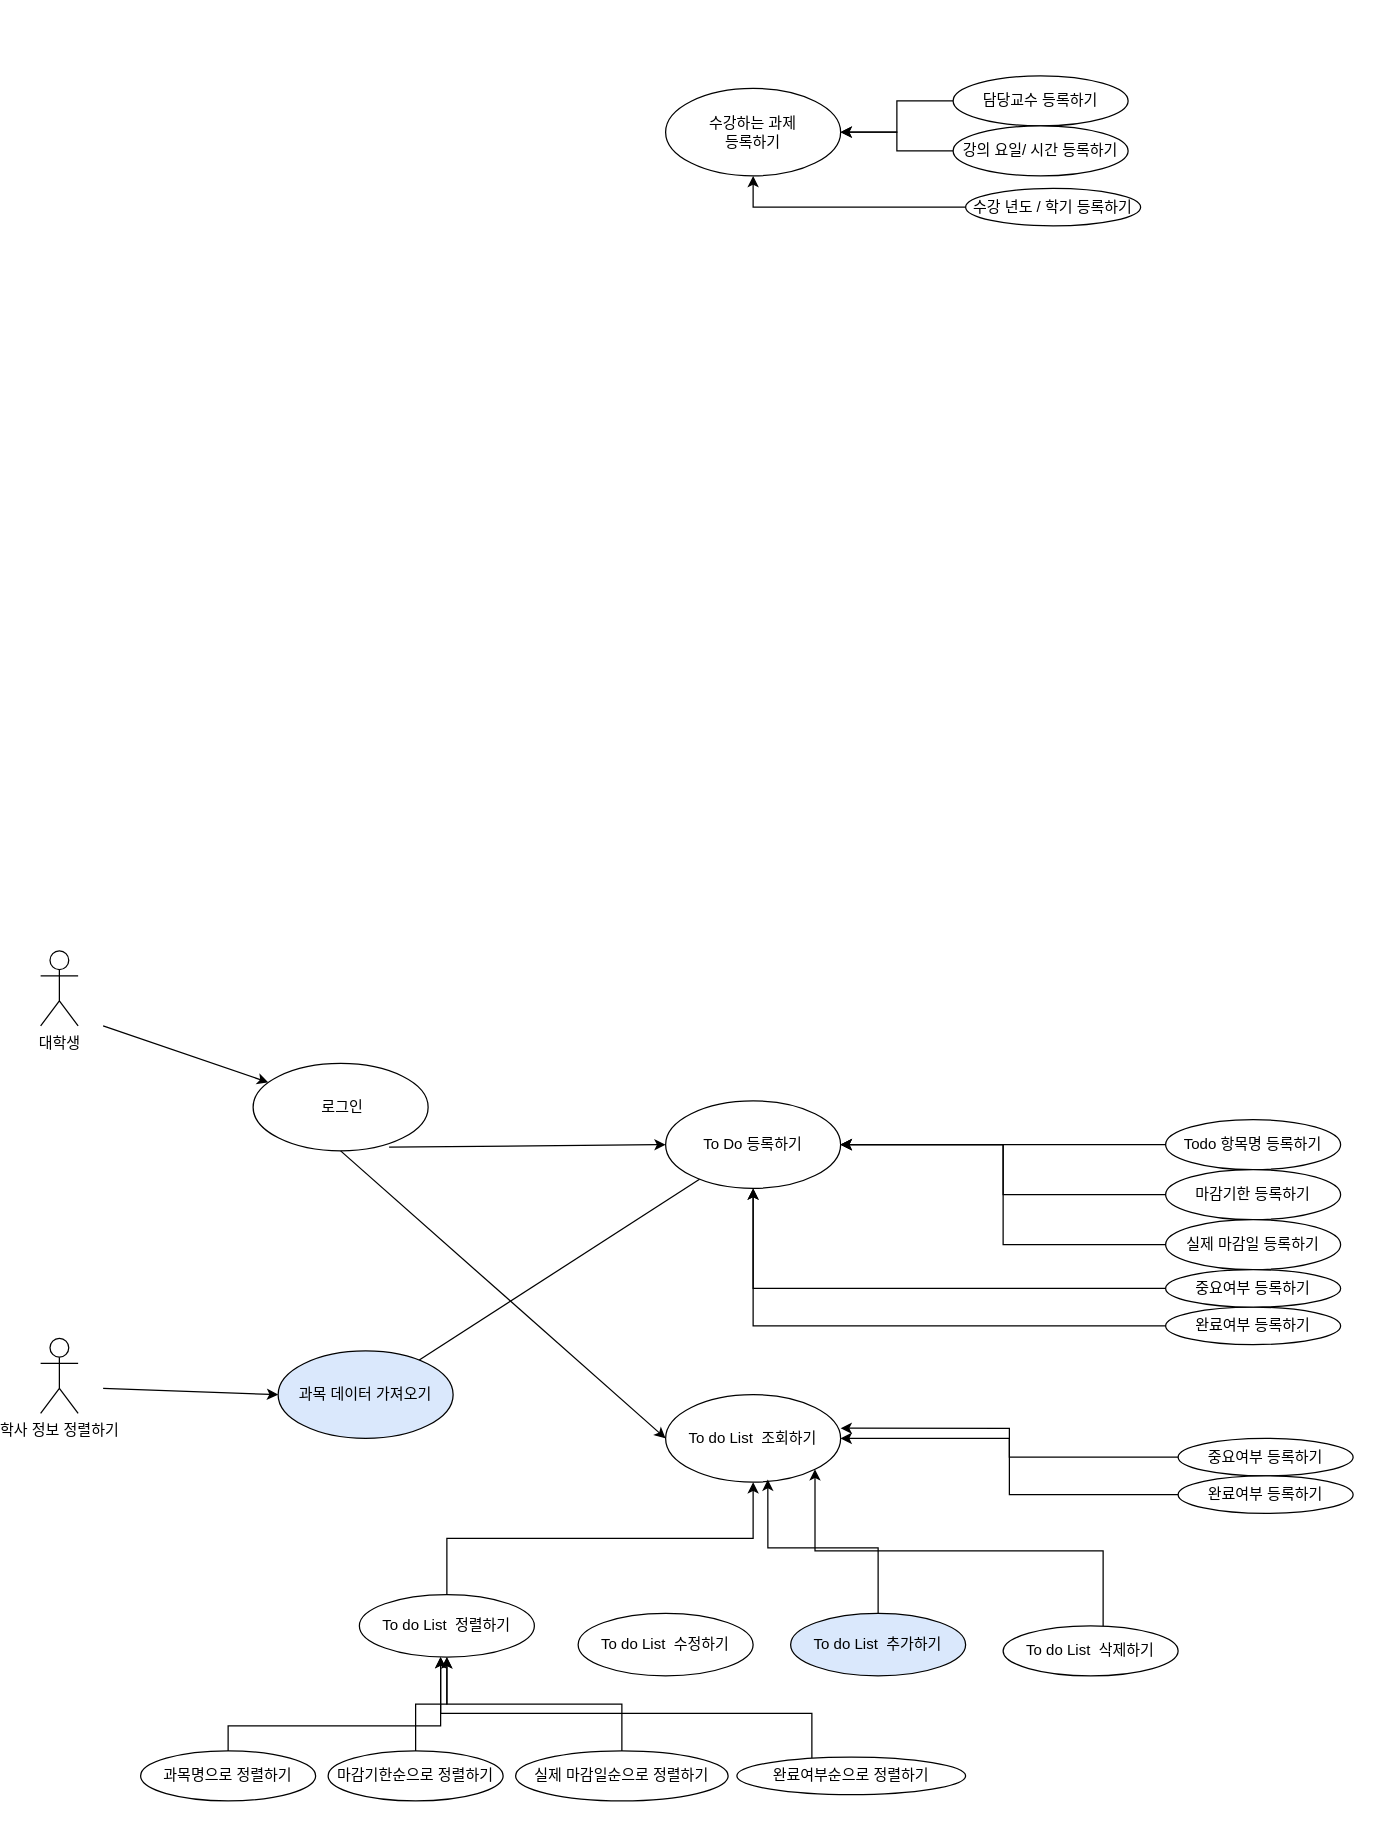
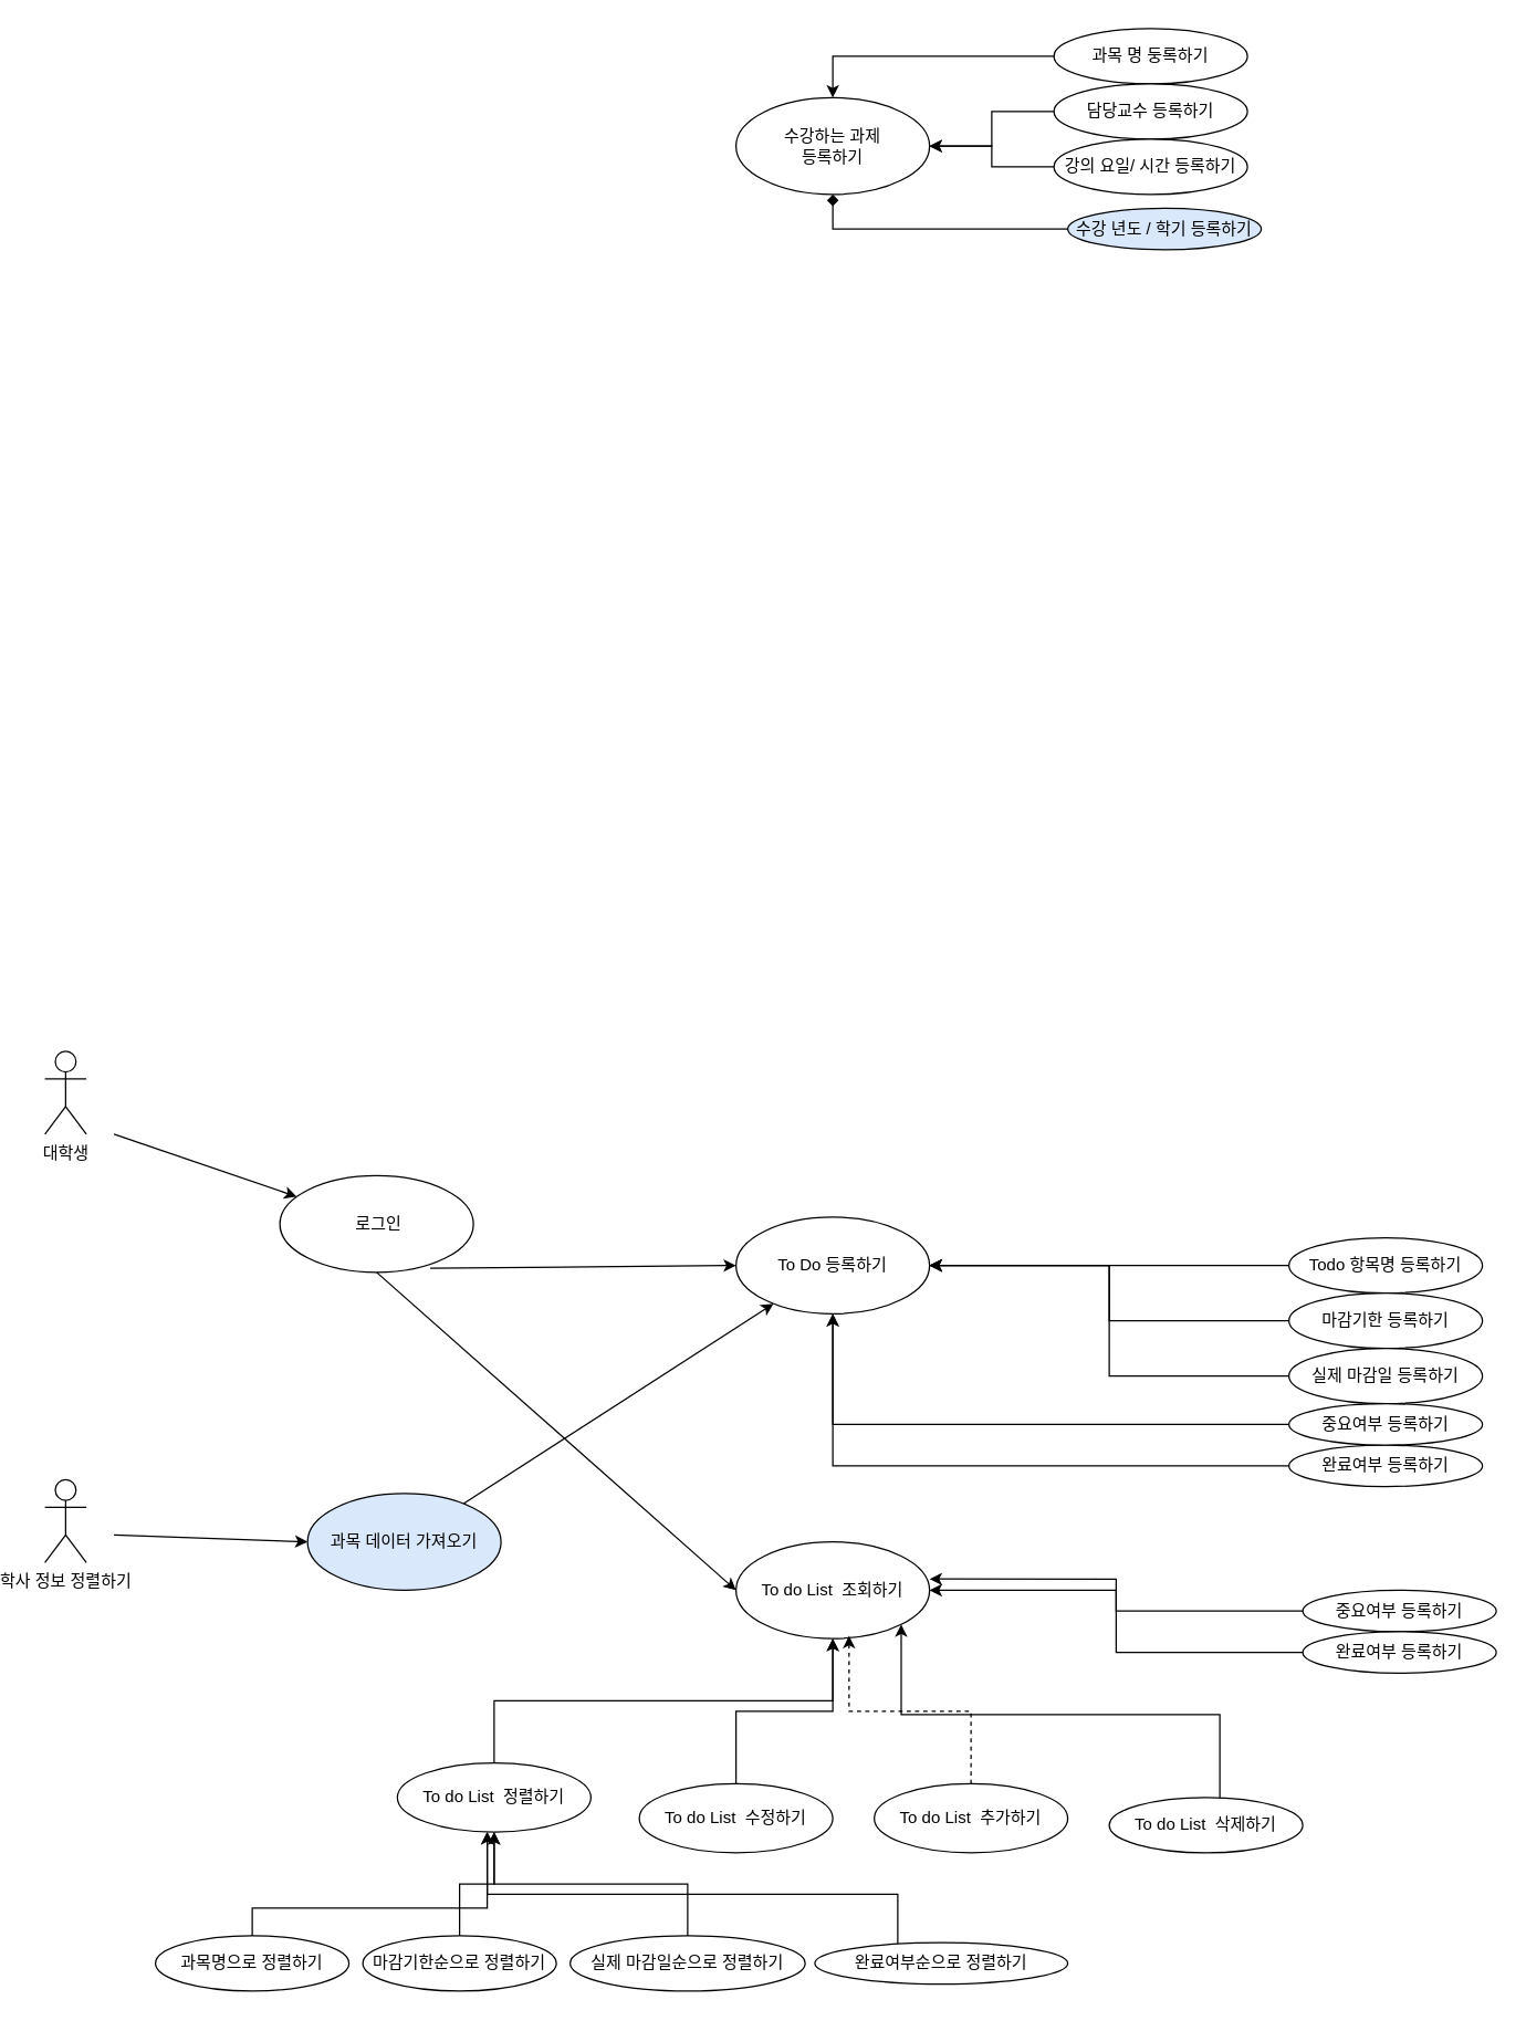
+ <mxCell id="11" style="edgeStyle=orthogonalEdgeStyle;rounded=0;orthogonalLoop=1;jettySize=auto;html=1;" edge="1" parent="1" source="12" target="6"><mxGeometry relative="1" as="geometry" /></mxCell>
+ <mxCell id="12" value="과목 명 둥록하기" style="ellipse;whiteSpace=wrap;html=1;" vertex="1" parent="1"><mxGeometry x="750" y="20" width="140" height="40" as="geometry" /></mxCell>
- <mxCell id="17" style="edgeStyle=orthogonalEdgeStyle;rounded=0;orthogonalLoop=1;jettySize=auto;html=1;" edge="1" parent="1" source="18" target="6"><mxGeometry relative="1" as="geometry" /></mxCell>
+ <mxCell id="17" style="edgeStyle=orthogonalEdgeStyle;rounded=0;orthogonalLoop=1;jettySize=auto;html=1;endArrow=diamond;" edge="1" parent="1" source="18" target="6"><mxGeometry relative="1" as="geometry" /></mxCell>
- <mxCell id="18" value="수강 년도 / 학기 등록하기" style="ellipse;whiteSpace=wrap;html=1;" vertex="1" parent="1"><mxGeometry x="760" y="150" width="140" height="30" as="geometry" /></mxCell>
+ <mxCell id="18" value="수강 년도 / 학기 등록하기" style="ellipse;whiteSpace=wrap;html=1;fillColor=#dae8fc;" vertex="1" parent="1"><mxGeometry x="760" y="150" width="140" height="30" as="geometry" /></mxCell>
- <mxCell id="29" value="" style="endArrow=none;html=1;rounded=0;" edge="1" parent="1" source="27" target="7"><mxGeometry width="50" height="50" relative="1" as="geometry"><mxPoint x="350" y="1110" as="sourcePoint" /><mxPoint x="490" y="1115" as="targetPoint" /></mxGeometry></mxCell>
+ <mxCell id="29" value="" style="endArrow=classic;html=1;rounded=0;" edge="1" parent="1" source="27" target="7"><mxGeometry width="50" height="50" relative="1" as="geometry"><mxPoint x="350" y="1110" as="sourcePoint" /><mxPoint x="490" y="1115" as="targetPoint" /></mxGeometry></mxCell>
- <mxCell id="41" style="edgeStyle=orthogonalEdgeStyle;rounded=0;orthogonalLoop=1;jettySize=auto;html=1;entryX=0.584;entryY=0.971;entryDx=0;entryDy=0;entryPerimeter=0;" edge="1" parent="1" source="38" target="8"><mxGeometry relative="1" as="geometry" /></mxCell>
+ <mxCell id="41" style="edgeStyle=orthogonalEdgeStyle;rounded=0;orthogonalLoop=1;jettySize=auto;html=1;entryX=0.584;entryY=0.971;entryDx=0;entryDy=0;entryPerimeter=0;dashed=1;" edge="1" parent="1" source="38" target="8"><mxGeometry relative="1" as="geometry" /></mxCell>
+ <mxCell id="36" style="edgeStyle=orthogonalEdgeStyle;rounded=0;orthogonalLoop=1;jettySize=auto;html=1;exitX=0.5;exitY=0;exitDx=0;exitDy=0;entryX=0.5;entryY=1;entryDx=0;entryDy=0;" edge="1" parent="1" source="37" target="8"><mxGeometry relative="1" as="geometry" /></mxCell>
- <mxCell id="38" value="To do List&amp;nbsp; 추가하기" style="ellipse;whiteSpace=wrap;html=1;fillColor=#dae8fc;" vertex="1" parent="1"><mxGeometry x="620" y="1290" width="140" height="50" as="geometry" /></mxCell>
+ <mxCell id="38" value="To do List&amp;nbsp; 추가하기" style="ellipse;whiteSpace=wrap;html=1;" vertex="1" parent="1"><mxGeometry x="620" y="1290" width="140" height="50" as="geometry" /></mxCell>
